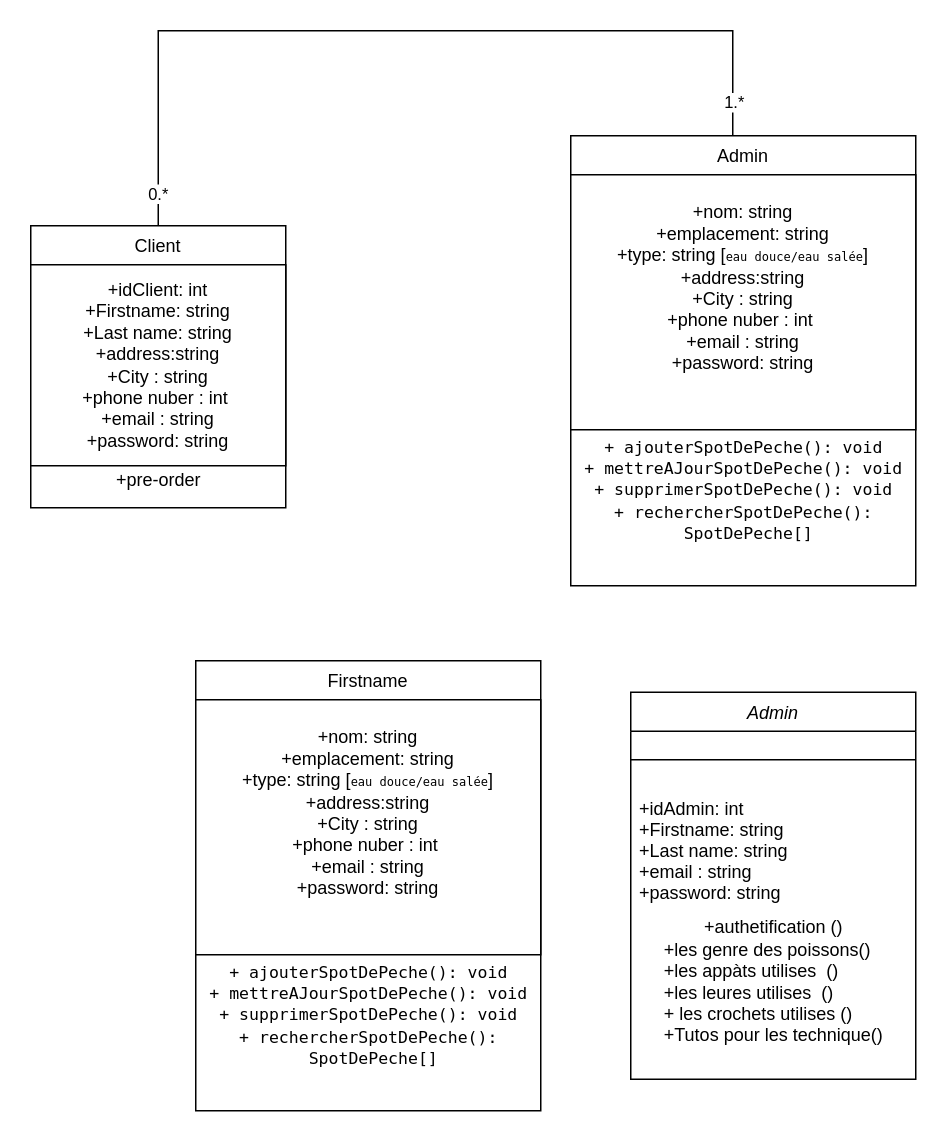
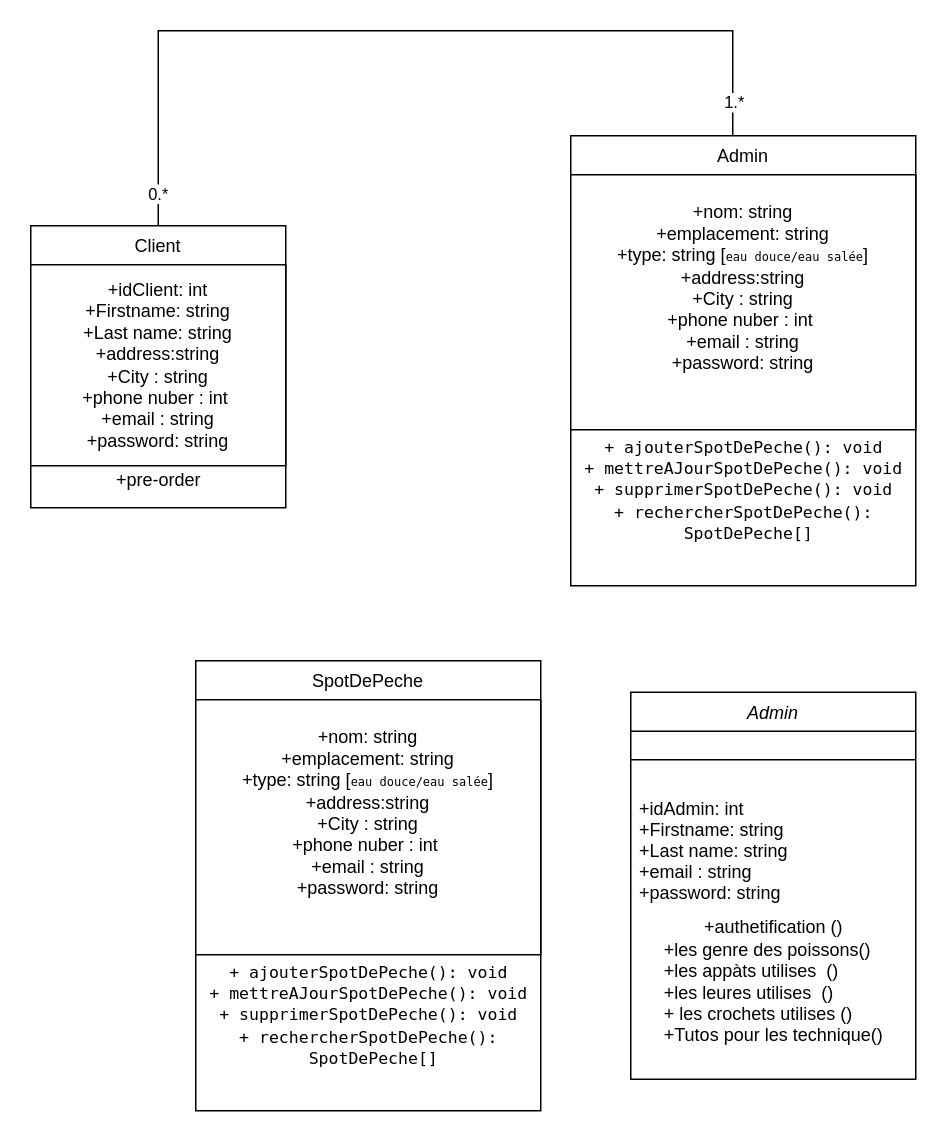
- <mxCell id="12" value="Firstname" style="swimlane;fontStyle=0;align=center;verticalAlign=top;childLayout=stackLayout;horizontal=1;startSize=26;horizontalStack=0;resizeParent=1;resizeLast=0;collapsible=1;marginBottom=0;rounded=0;shadow=0;strokeWidth=1;" vertex="1" parent="1"><mxGeometry x="130" y="440" width="230" height="300" as="geometry"><mxRectangle x="130" y="380" width="160" height="26" as="alternateBounds" /></mxGeometry></mxCell>
+ <mxCell id="12" value="SpotDePeche" style="swimlane;fontStyle=0;align=center;verticalAlign=top;childLayout=stackLayout;horizontal=1;startSize=26;horizontalStack=0;resizeParent=1;resizeLast=0;collapsible=1;marginBottom=0;rounded=0;shadow=0;strokeWidth=1;" vertex="1" parent="1"><mxGeometry x="130" y="440" width="230" height="300" as="geometry"><mxRectangle x="130" y="380" width="160" height="26" as="alternateBounds" /></mxGeometry></mxCell>
